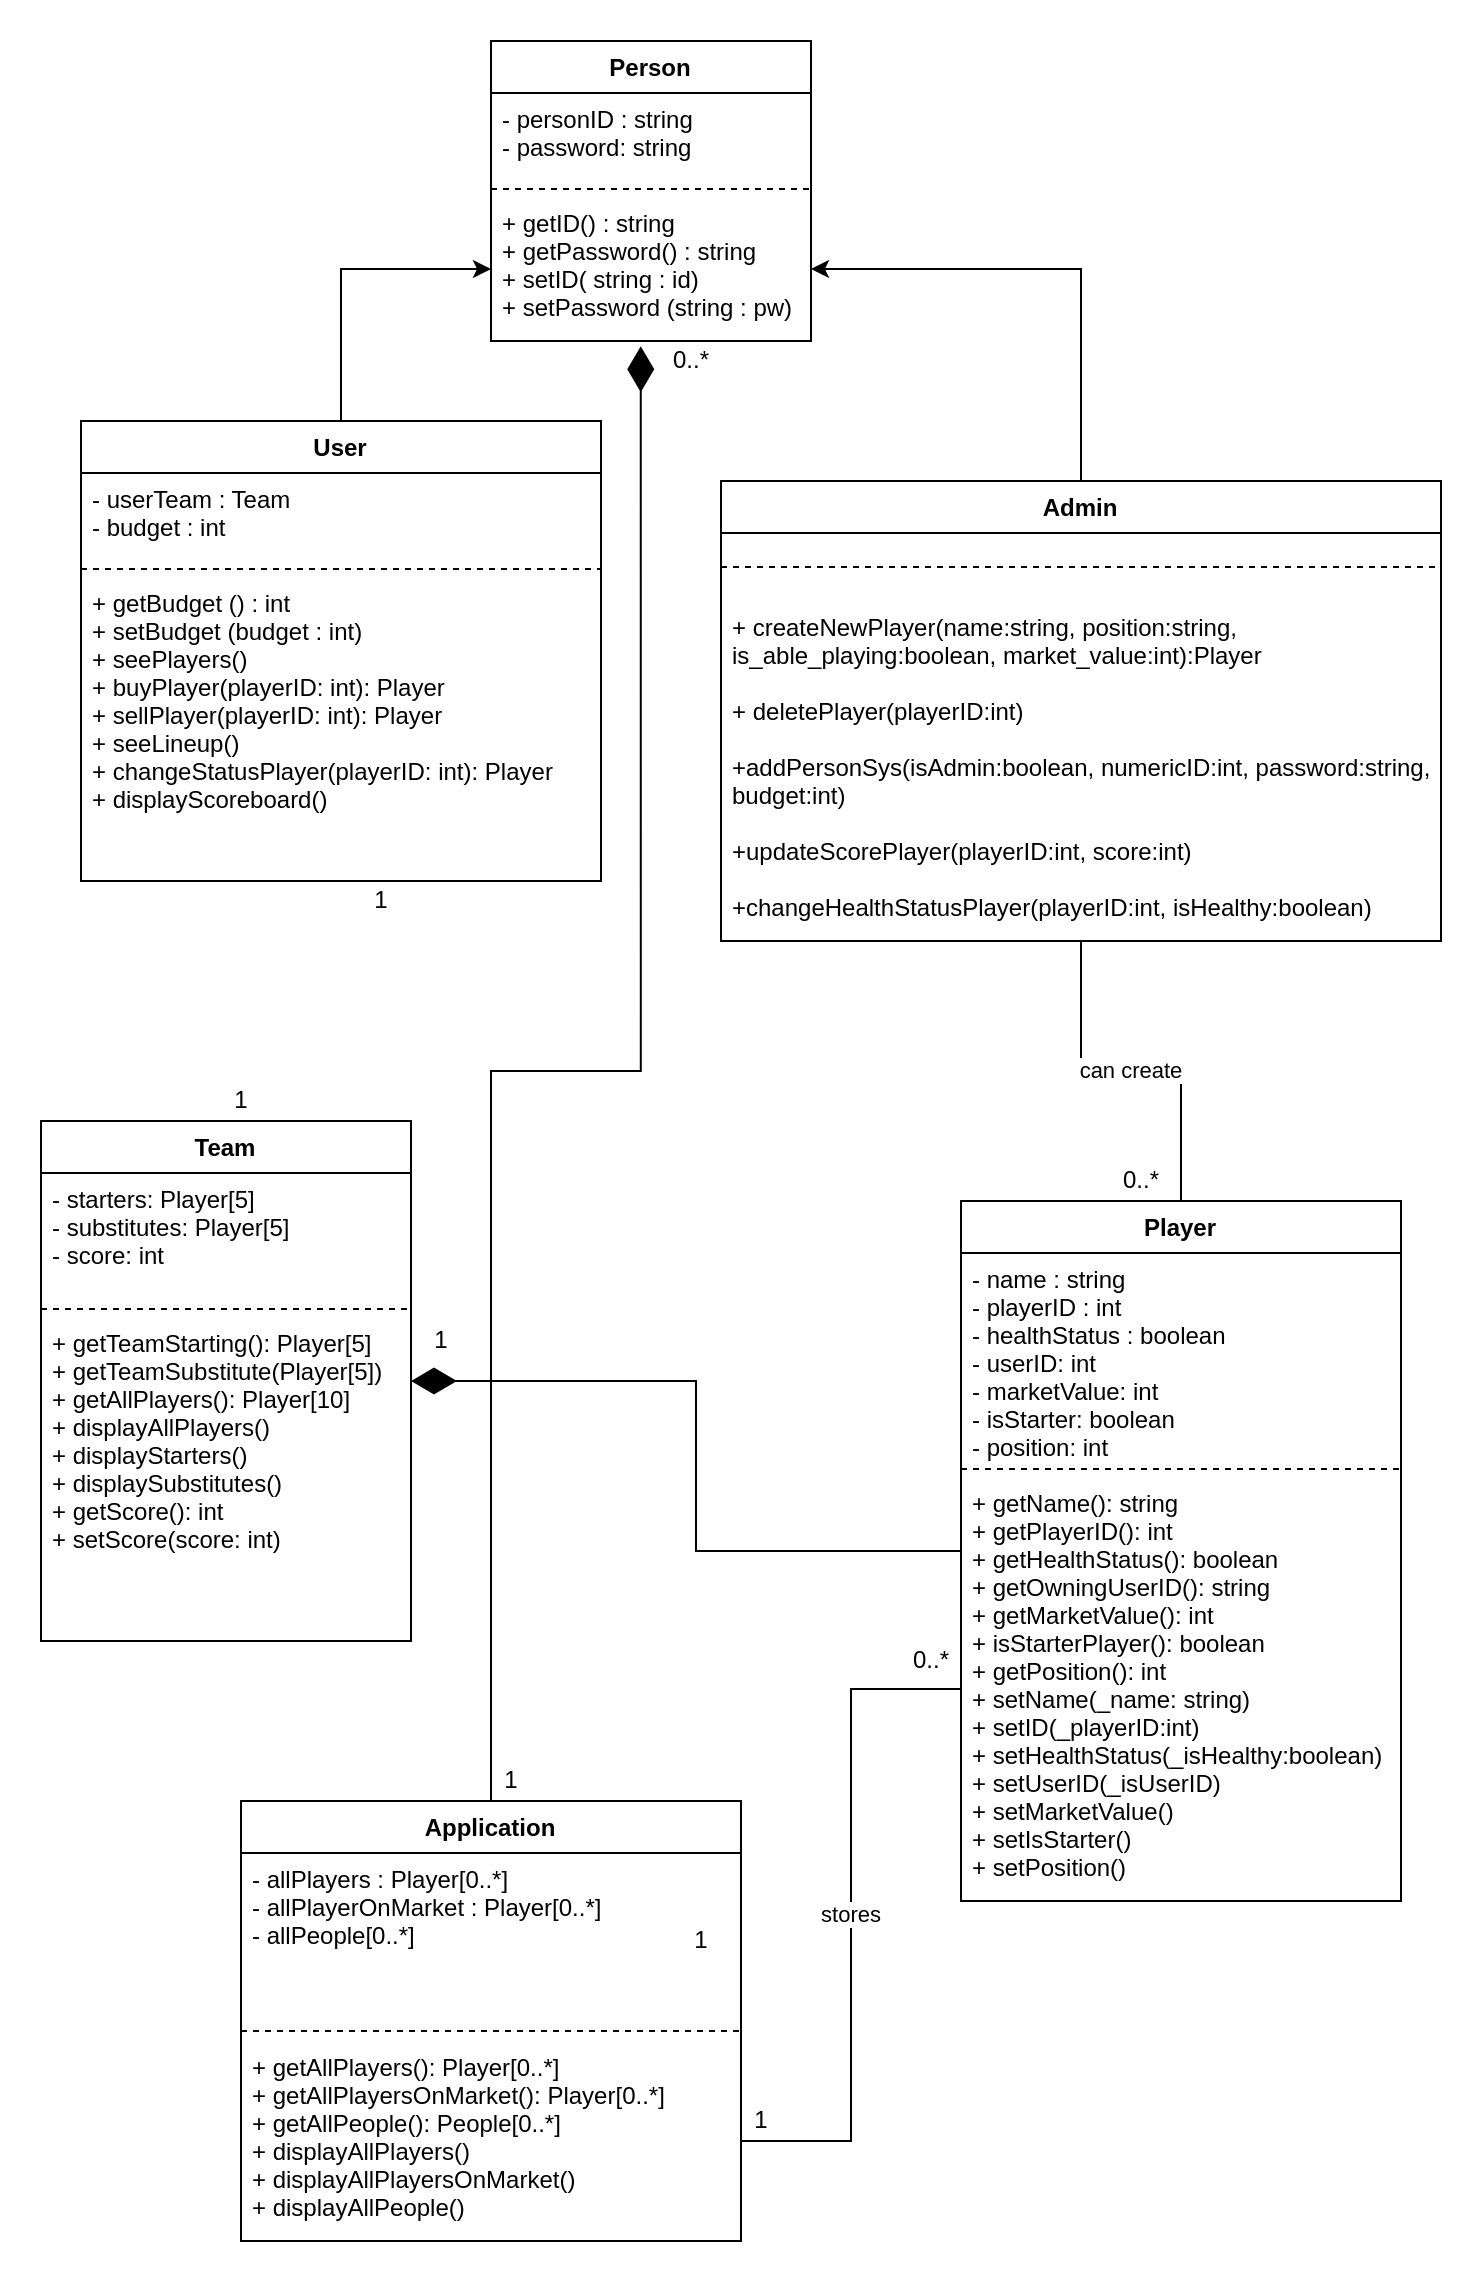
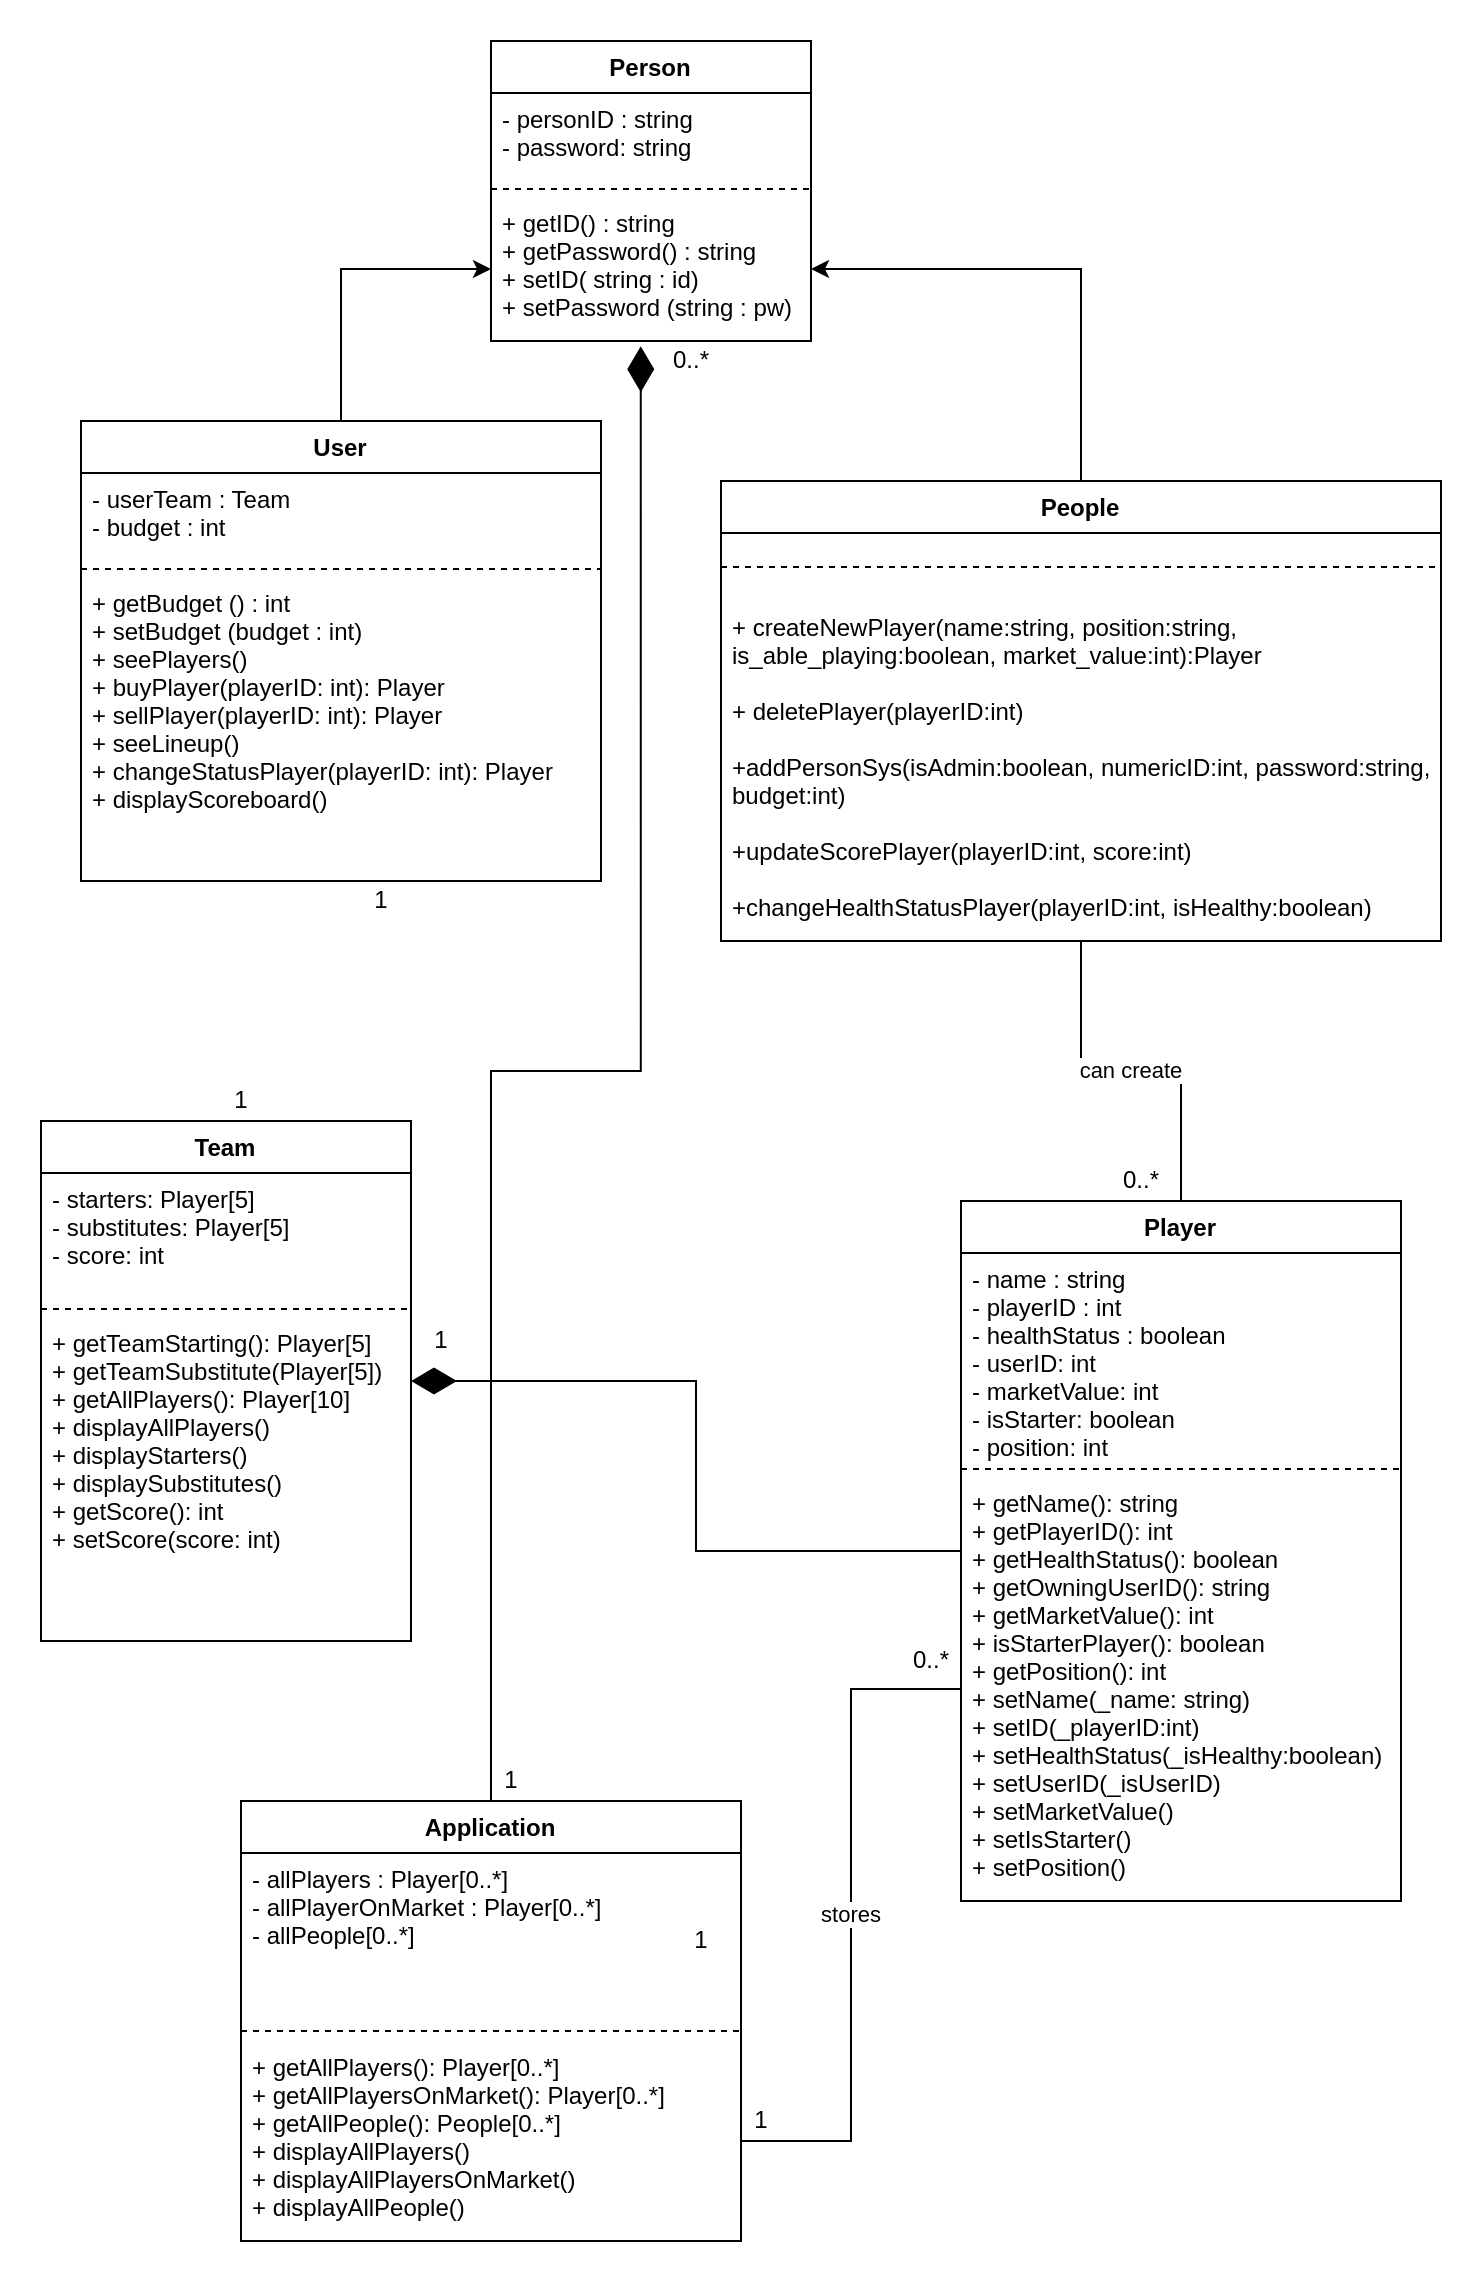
- <mxCell id="13" value="Admin" style="swimlane;fontStyle=1;align=center;verticalAlign=top;childLayout=stackLayout;horizontal=1;startSize=26;horizontalStack=0;resizeParent=1;resizeParentMax=0;resizeLast=0;collapsible=1;marginBottom=0;" parent="1" vertex="1"><mxGeometry x="360" y="240" width="360" height="230" as="geometry" /></mxCell>
+ <mxCell id="13" value="People" style="swimlane;fontStyle=1;align=center;verticalAlign=top;childLayout=stackLayout;horizontal=1;startSize=26;horizontalStack=0;resizeParent=1;resizeParentMax=0;resizeLast=0;collapsible=1;marginBottom=0;" parent="1" vertex="1"><mxGeometry x="360" y="240" width="360" height="230" as="geometry" /></mxCell>
